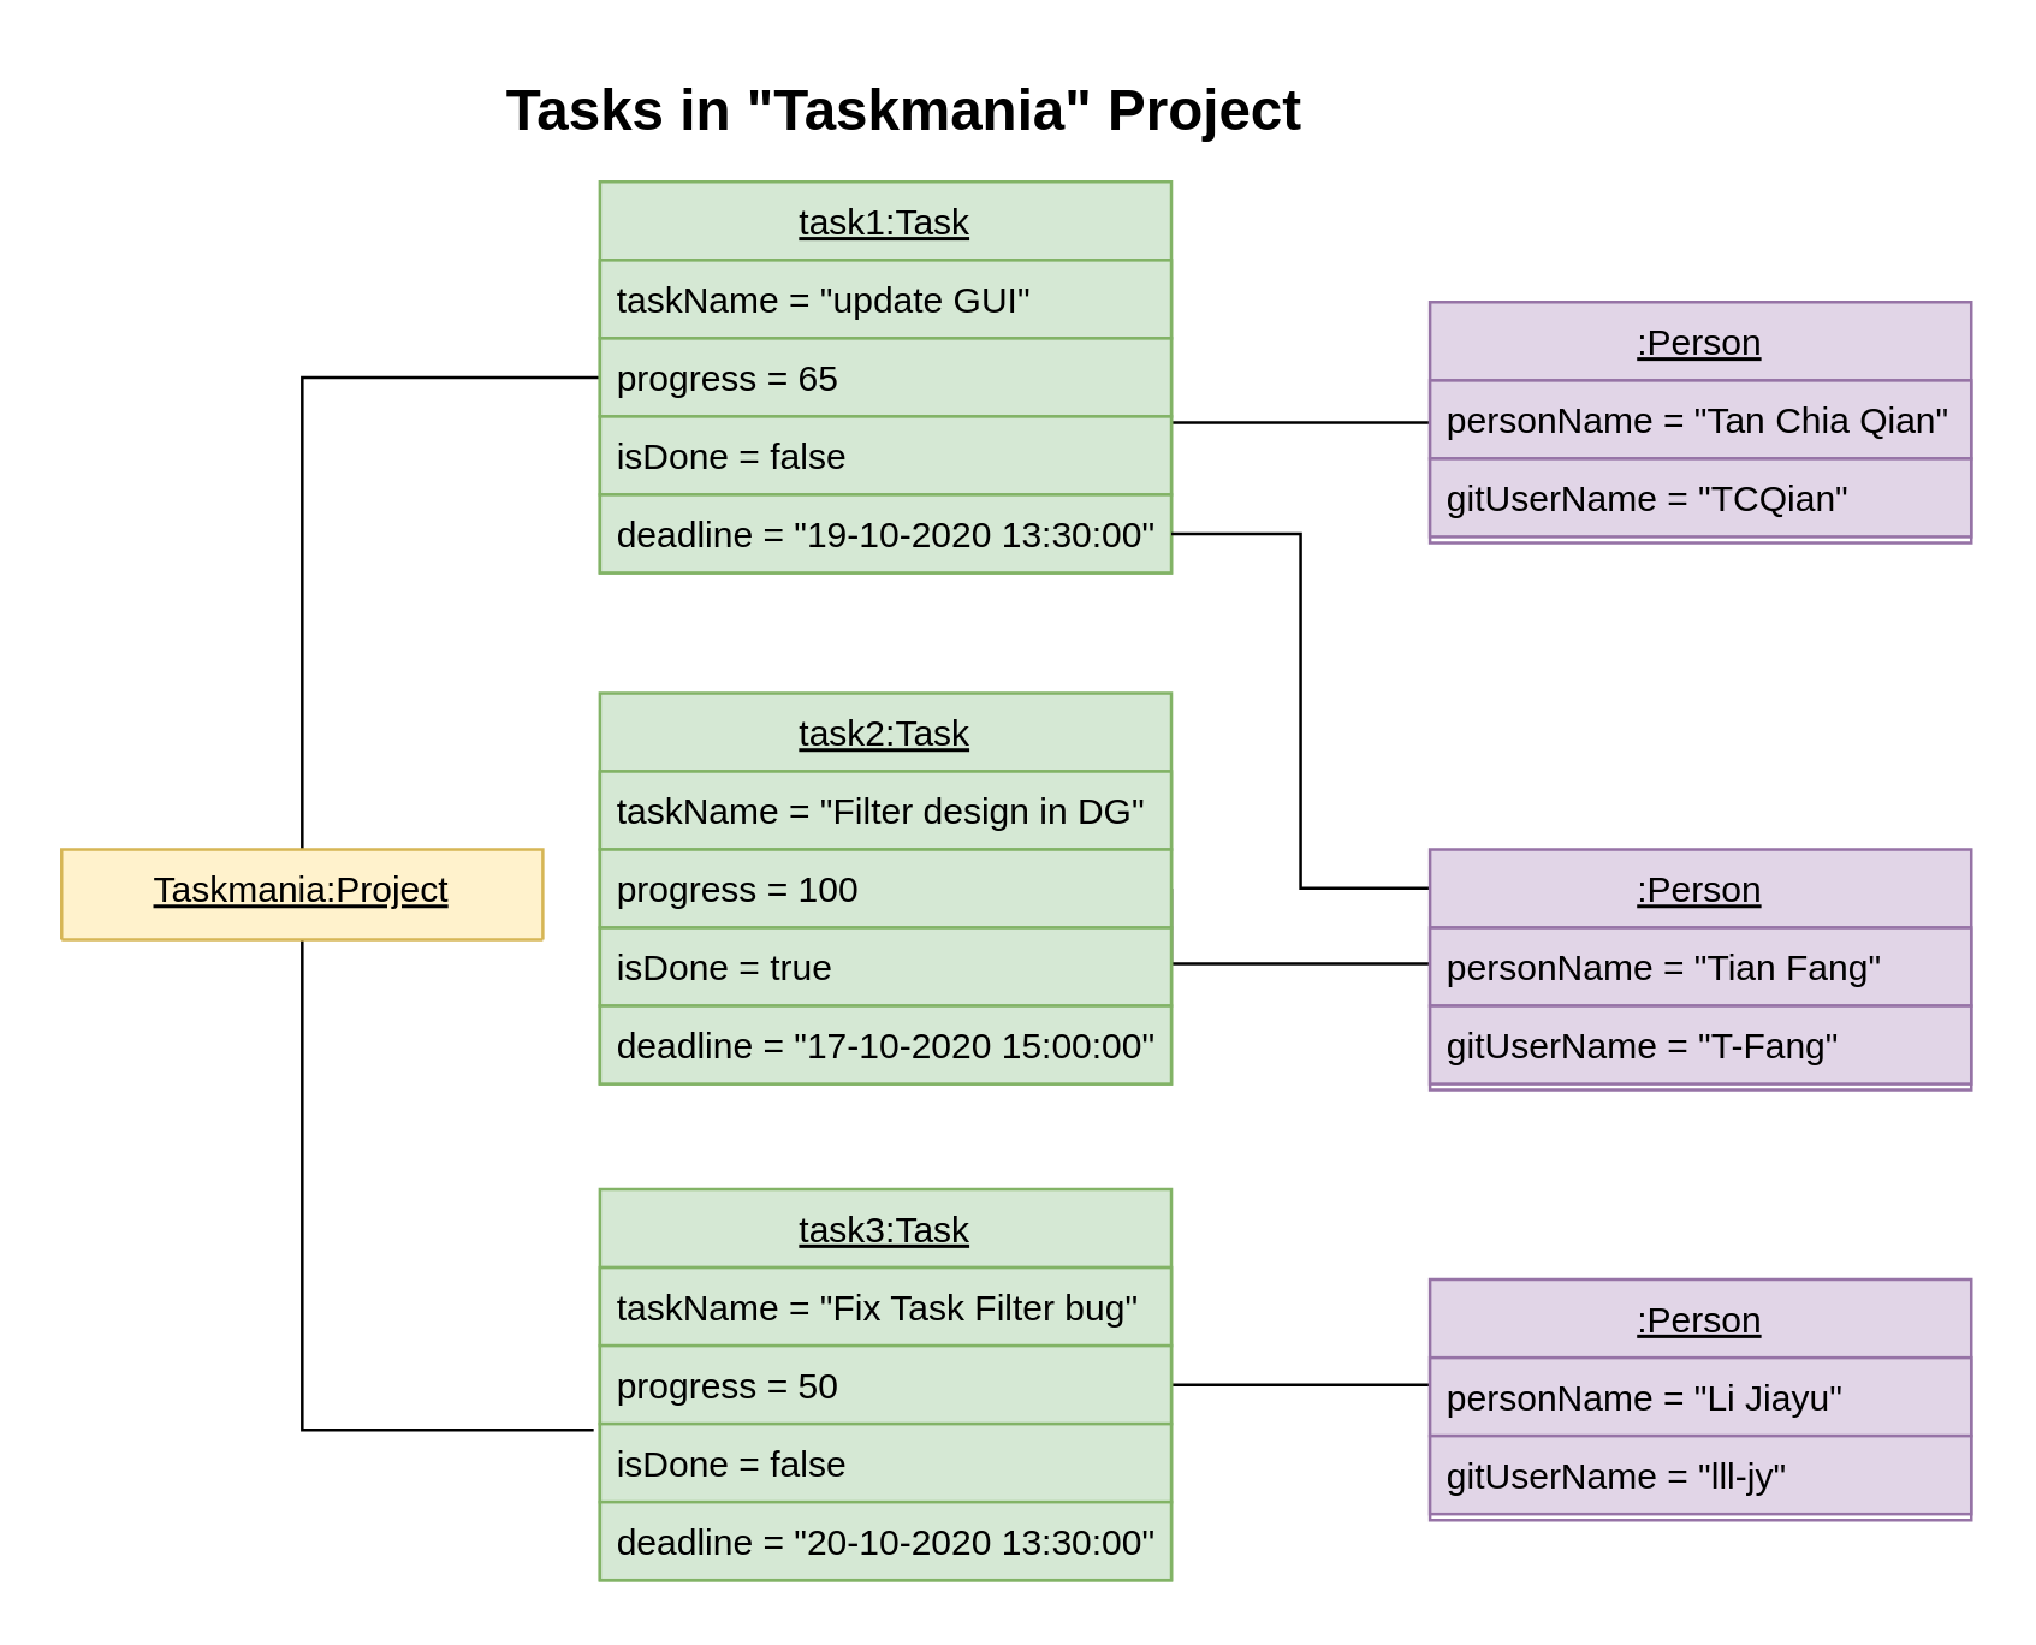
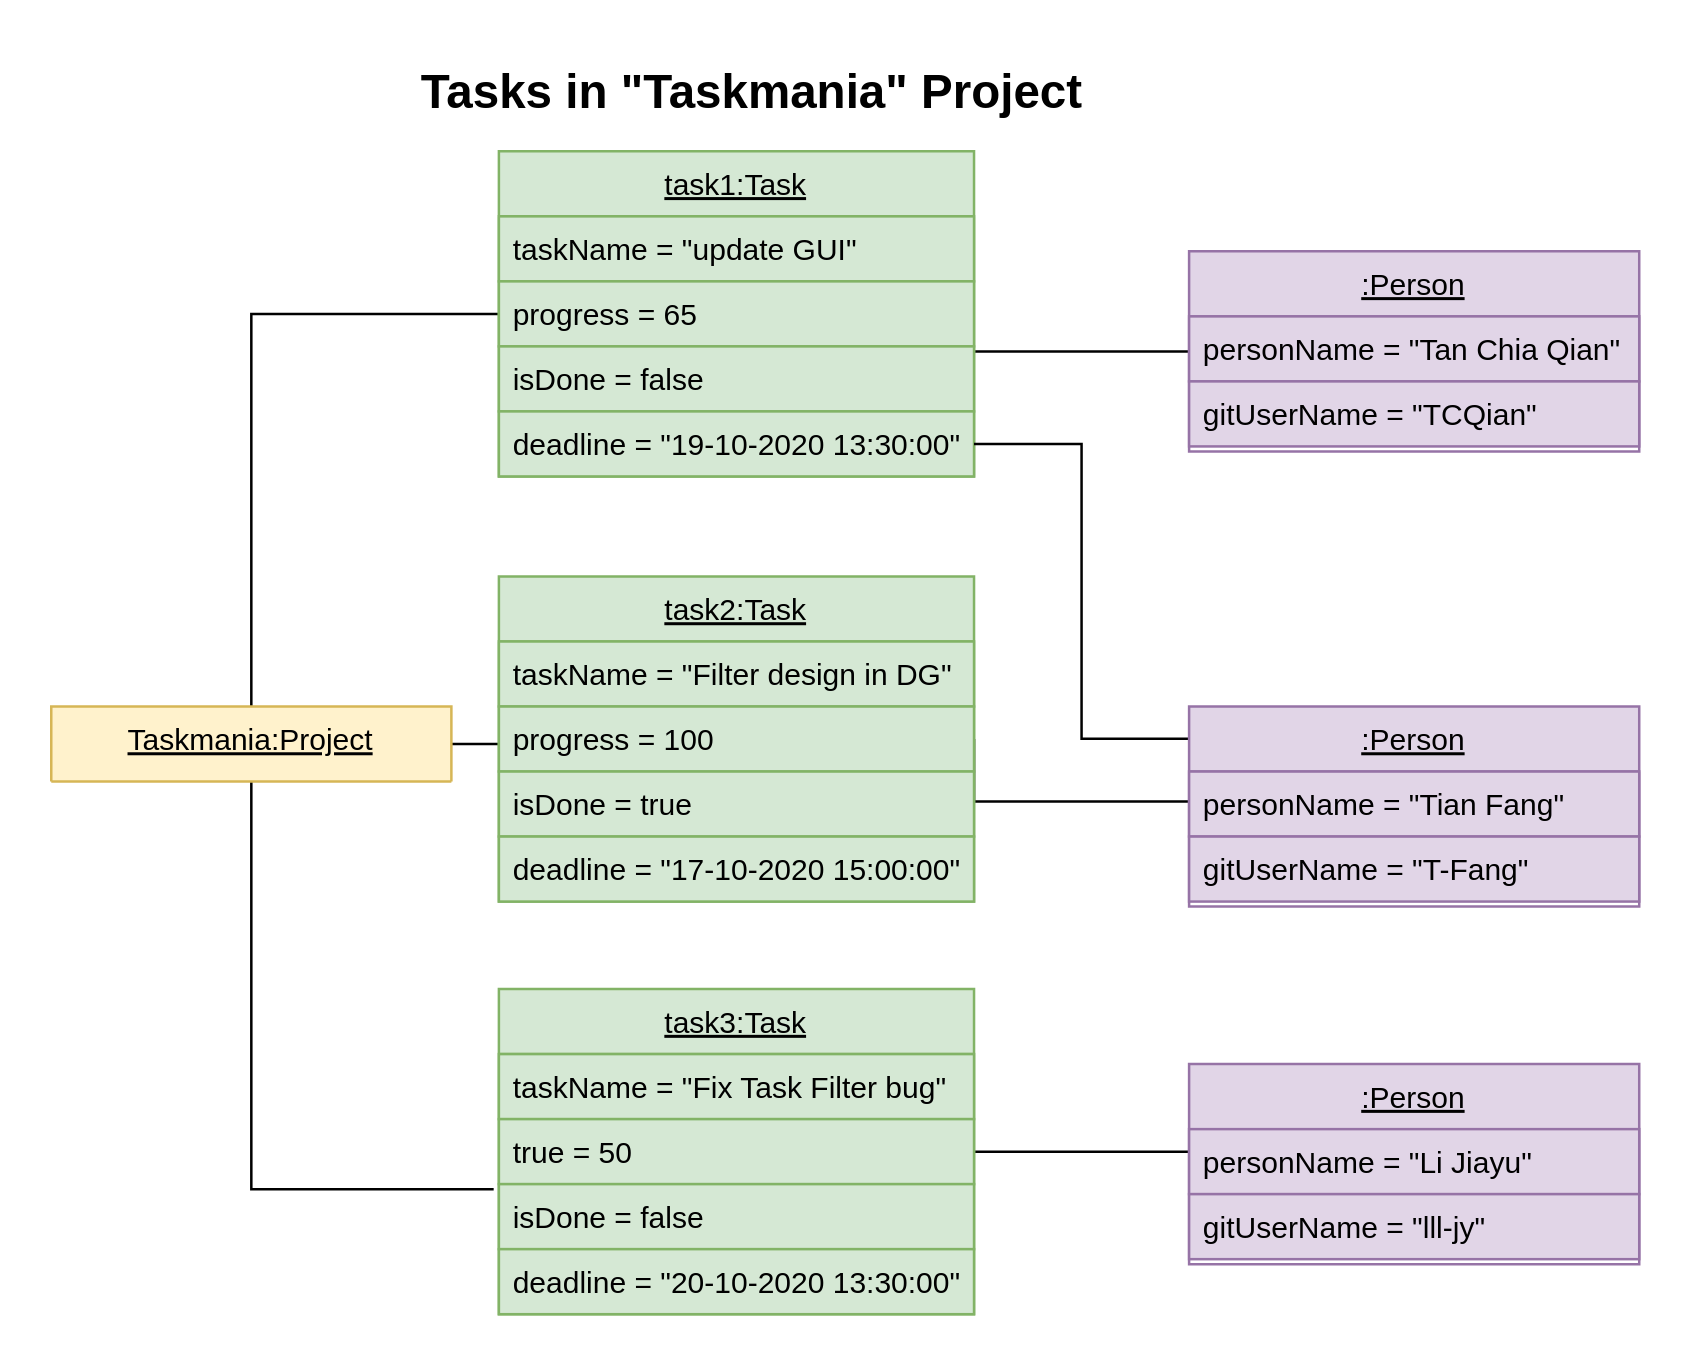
+ <mxCell id="6" style="edgeStyle=elbowEdgeStyle;rounded=0;orthogonalLoop=1;jettySize=auto;elbow=vertical;html=1;exitX=1;exitY=0.5;exitDx=0;exitDy=0;endArrow=none;endFill=0;strokeColor=#000000;strokeWidth=1;" parent="1" source="35" target="19" edge="1"><mxGeometry relative="1" as="geometry" /></mxCell>
- <mxCell id="16" value="progress = 50" style="text;align=left;verticalAlign=top;spacingLeft=4;spacingRight=4;overflow=hidden;rotatable=0;points=[[0,0.5],[1,0.5]];portConstraint=eastwest;rounded=0;shadow=0;html=0;fillColor=#d5e8d4;strokeColor=#82b366;" parent="14" vertex="1"><mxGeometry y="52" width="190" height="26" as="geometry" /></mxCell>
+ <mxCell id="16" value="true = 50" style="text;align=left;verticalAlign=top;spacingLeft=4;spacingRight=4;overflow=hidden;rotatable=0;points=[[0,0.5],[1,0.5]];portConstraint=eastwest;rounded=0;shadow=0;html=0;fillColor=#d5e8d4;strokeColor=#82b366;" parent="14" vertex="1"><mxGeometry y="52" width="190" height="26" as="geometry" /></mxCell>
